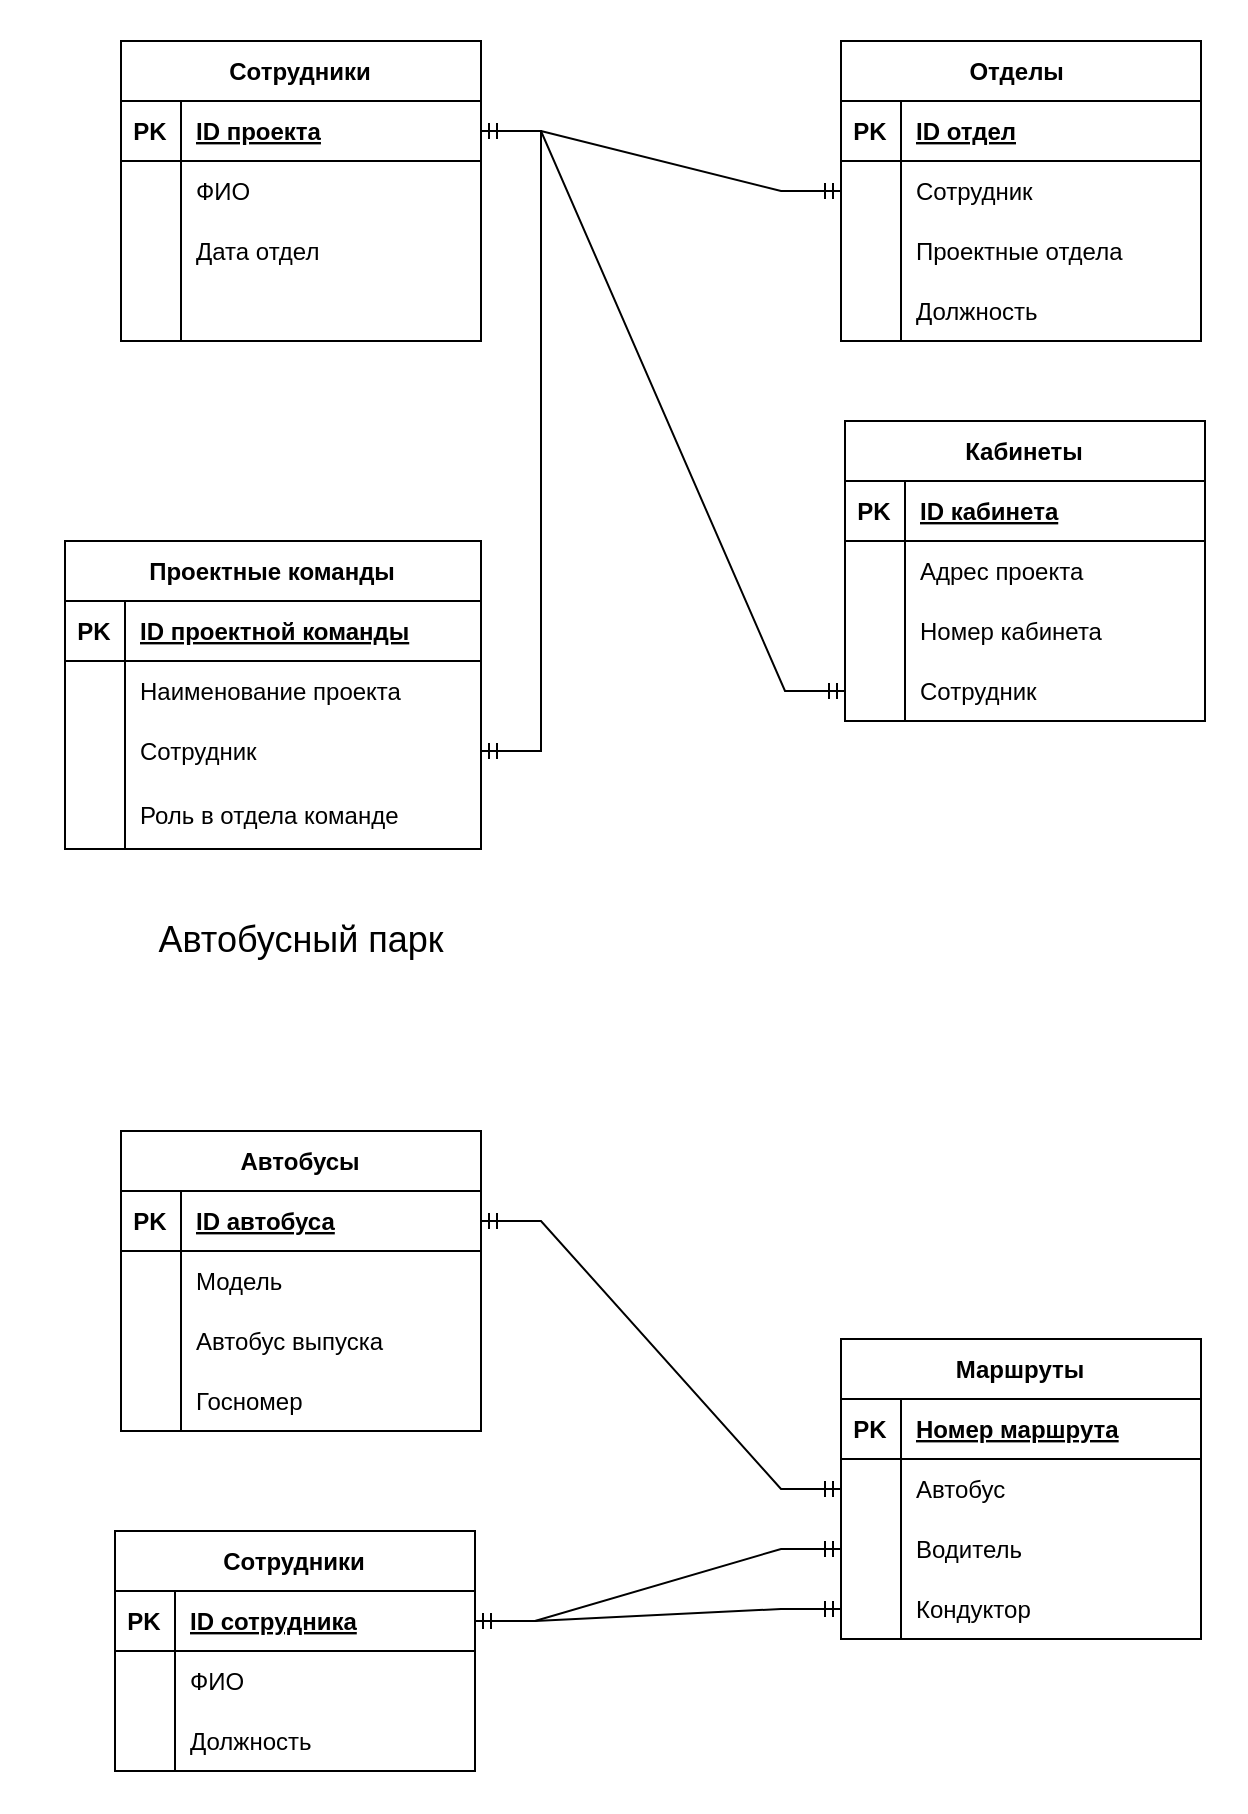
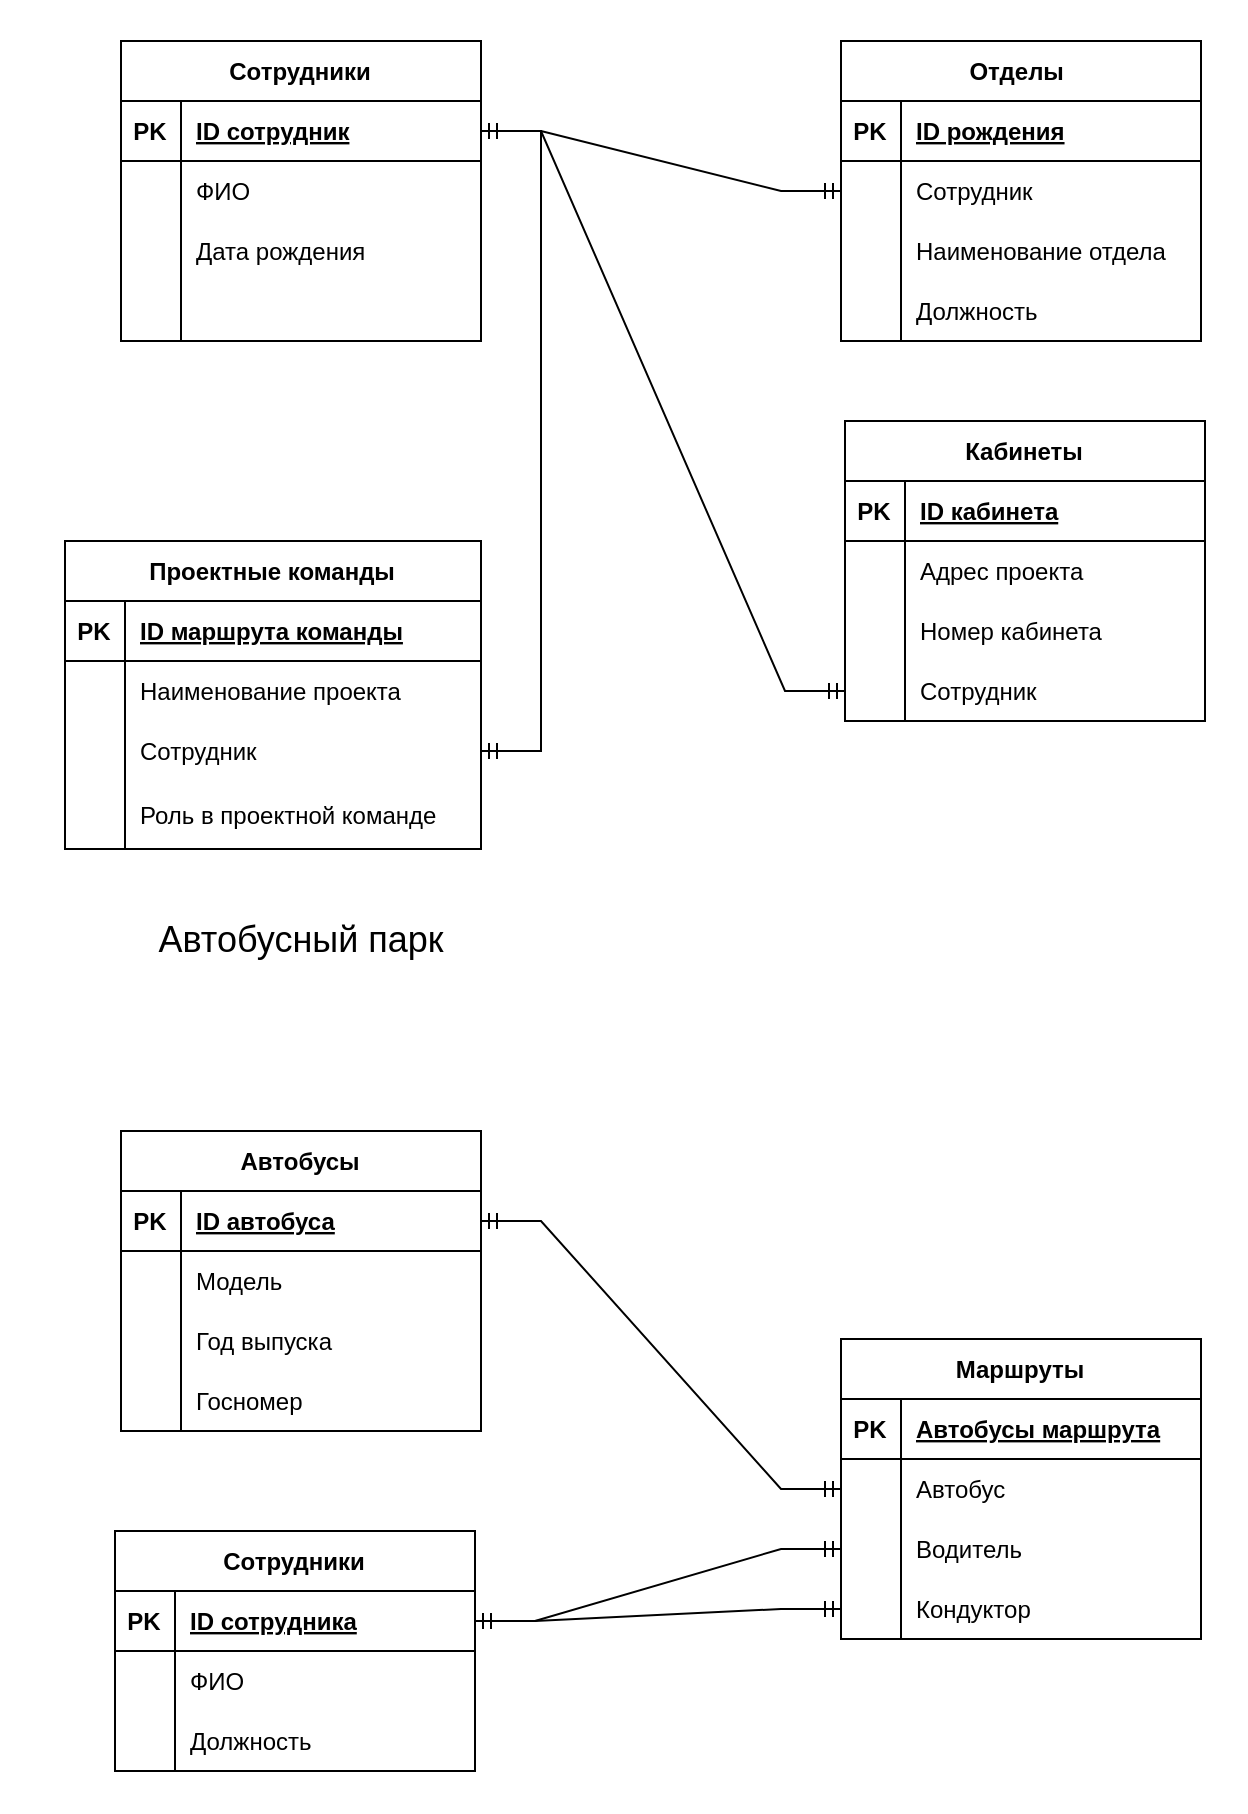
- <mxCell id="5" value="ID проекта" style="shape=partialRectangle;connectable=0;fillColor=none;top=0;left=0;bottom=0;right=0;align=left;spacingLeft=6;fontStyle=5;overflow=hidden;" parent="3" vertex="1"><mxGeometry x="30" width="150" height="30" as="geometry"><mxRectangle width="150" height="30" as="alternateBounds" /></mxGeometry></mxCell>
+ <mxCell id="5" value="ID сотрудник" style="shape=partialRectangle;connectable=0;fillColor=none;top=0;left=0;bottom=0;right=0;align=left;spacingLeft=6;fontStyle=5;overflow=hidden;" parent="3" vertex="1"><mxGeometry x="30" width="150" height="30" as="geometry"><mxRectangle width="150" height="30" as="alternateBounds" /></mxGeometry></mxCell>
- <mxCell id="26" value="ID отдел" style="shape=partialRectangle;connectable=0;fillColor=none;top=0;left=0;bottom=0;right=0;align=left;spacingLeft=6;fontStyle=5;overflow=hidden;" parent="24" vertex="1"><mxGeometry x="30" width="150" height="30" as="geometry"><mxRectangle width="150" height="30" as="alternateBounds" /></mxGeometry></mxCell>
+ <mxCell id="26" value="ID рождения" style="shape=partialRectangle;connectable=0;fillColor=none;top=0;left=0;bottom=0;right=0;align=left;spacingLeft=6;fontStyle=5;overflow=hidden;" parent="24" vertex="1"><mxGeometry x="30" width="150" height="30" as="geometry"><mxRectangle width="150" height="30" as="alternateBounds" /></mxGeometry></mxCell>
- <mxCell id="11" value="Дата отдел" style="shape=partialRectangle;connectable=0;fillColor=none;top=0;left=0;bottom=0;right=0;align=left;spacingLeft=6;overflow=hidden;" parent="9" vertex="1"><mxGeometry x="30" width="150" height="30" as="geometry"><mxRectangle width="150" height="30" as="alternateBounds" /></mxGeometry></mxCell>
+ <mxCell id="11" value="Дата рождения" style="shape=partialRectangle;connectable=0;fillColor=none;top=0;left=0;bottom=0;right=0;align=left;spacingLeft=6;overflow=hidden;" parent="9" vertex="1"><mxGeometry x="30" width="150" height="30" as="geometry"><mxRectangle width="150" height="30" as="alternateBounds" /></mxGeometry></mxCell>
- <mxCell id="32" value="Проектные отдела" style="shape=partialRectangle;connectable=0;fillColor=none;top=0;left=0;bottom=0;right=0;align=left;spacingLeft=6;overflow=hidden;" parent="30" vertex="1"><mxGeometry x="30" width="150" height="30" as="geometry"><mxRectangle width="150" height="30" as="alternateBounds" /></mxGeometry></mxCell>
+ <mxCell id="32" value="Наименование отдела" style="shape=partialRectangle;connectable=0;fillColor=none;top=0;left=0;bottom=0;right=0;align=left;spacingLeft=6;overflow=hidden;" parent="30" vertex="1"><mxGeometry x="30" width="150" height="30" as="geometry"><mxRectangle width="150" height="30" as="alternateBounds" /></mxGeometry></mxCell>
- <mxCell id="55" value="ID проектной команды" style="shape=partialRectangle;connectable=0;fillColor=none;top=0;left=0;bottom=0;right=0;align=left;spacingLeft=6;fontStyle=5;overflow=hidden;" parent="53" vertex="1"><mxGeometry x="30" width="178" height="30" as="geometry"><mxRectangle width="178" height="30" as="alternateBounds" /></mxGeometry></mxCell>
+ <mxCell id="55" value="ID маршрута команды" style="shape=partialRectangle;connectable=0;fillColor=none;top=0;left=0;bottom=0;right=0;align=left;spacingLeft=6;fontStyle=5;overflow=hidden;" parent="53" vertex="1"><mxGeometry x="30" width="178" height="30" as="geometry"><mxRectangle width="178" height="30" as="alternateBounds" /></mxGeometry></mxCell>
- <mxCell id="64" value="Роль в отдела команде" style="shape=partialRectangle;connectable=0;fillColor=none;top=0;left=0;bottom=0;right=0;align=left;spacingLeft=6;overflow=hidden;" parent="62" vertex="1"><mxGeometry x="30" width="178" height="34" as="geometry"><mxRectangle width="178" height="34" as="alternateBounds" /></mxGeometry></mxCell>
+ <mxCell id="64" value="Роль в проектной команде" style="shape=partialRectangle;connectable=0;fillColor=none;top=0;left=0;bottom=0;right=0;align=left;spacingLeft=6;overflow=hidden;" parent="62" vertex="1"><mxGeometry x="30" width="178" height="34" as="geometry"><mxRectangle width="178" height="34" as="alternateBounds" /></mxGeometry></mxCell>
- <mxCell id="80" value="Автобус выпуска" style="shape=partialRectangle;connectable=0;fillColor=none;top=0;left=0;bottom=0;right=0;align=left;spacingLeft=6;overflow=hidden;" parent="78" vertex="1"><mxGeometry x="30" width="150" height="30" as="geometry"><mxRectangle width="150" height="30" as="alternateBounds" /></mxGeometry></mxCell>
+ <mxCell id="80" value="Год выпуска" style="shape=partialRectangle;connectable=0;fillColor=none;top=0;left=0;bottom=0;right=0;align=left;spacingLeft=6;overflow=hidden;" parent="78" vertex="1"><mxGeometry x="30" width="150" height="30" as="geometry"><mxRectangle width="150" height="30" as="alternateBounds" /></mxGeometry></mxCell>
- <mxCell id="99" value="Номер маршрута" style="shape=partialRectangle;connectable=0;fillColor=none;top=0;left=0;bottom=0;right=0;align=left;spacingLeft=6;fontStyle=5;overflow=hidden;" parent="97" vertex="1"><mxGeometry x="30" width="150" height="30" as="geometry"><mxRectangle width="150" height="30" as="alternateBounds" /></mxGeometry></mxCell>
+ <mxCell id="99" value="Автобусы маршрута" style="shape=partialRectangle;connectable=0;fillColor=none;top=0;left=0;bottom=0;right=0;align=left;spacingLeft=6;fontStyle=5;overflow=hidden;" parent="97" vertex="1"><mxGeometry x="30" width="150" height="30" as="geometry"><mxRectangle width="150" height="30" as="alternateBounds" /></mxGeometry></mxCell>
